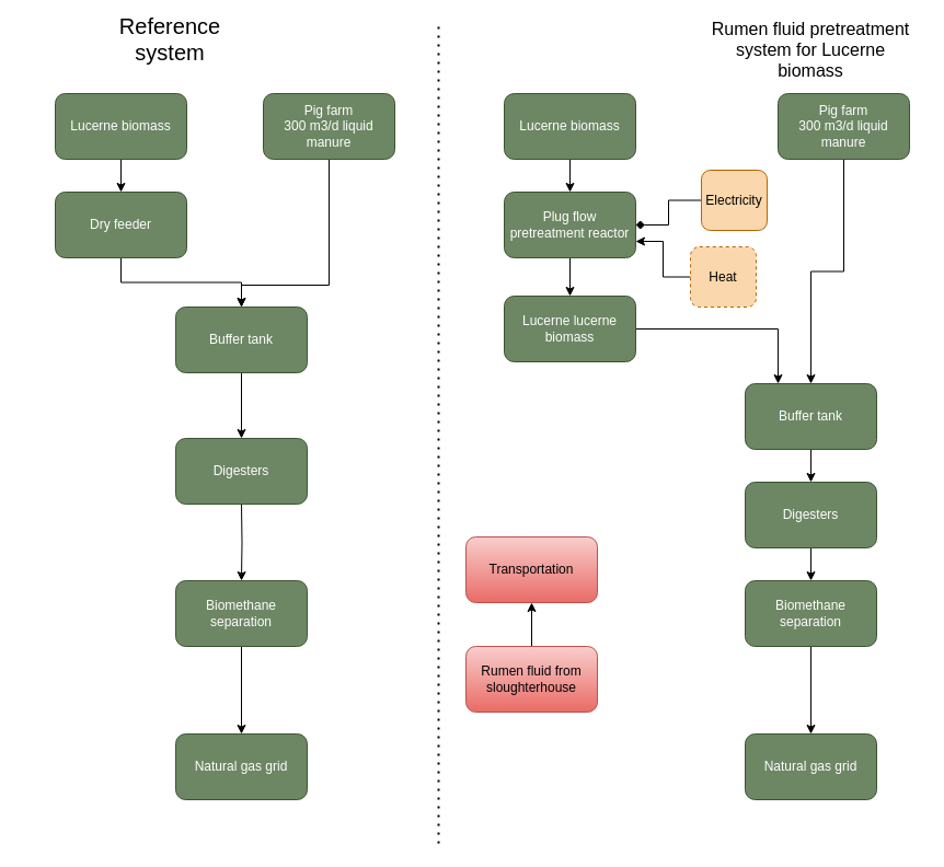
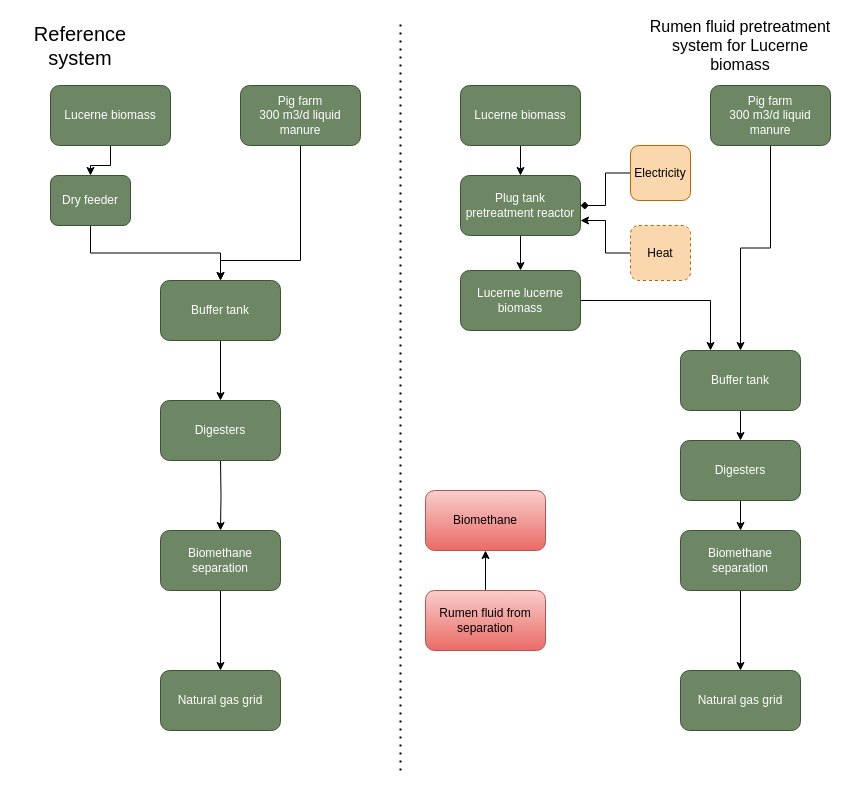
- <mxCell id="10" value="Reference system" style="text;html=1;strokeColor=none;fillColor=none;align=center;verticalAlign=middle;whiteSpace=wrap;rounded=0;fontSize=20;" parent="1" vertex="1"><mxGeometry x="95" y="20" width="120" height="30" as="geometry" /></mxCell>
+ <mxCell id="10" value="Reference system" style="text;html=1;strokeColor=none;fillColor=none;align=center;verticalAlign=middle;whiteSpace=wrap;rounded=0;fontSize=20;" parent="1" vertex="1"><mxGeometry x="20" y="30" width="120" height="30" as="geometry" /></mxCell>
- <mxCell id="34" value="Electricity" style="whiteSpace=wrap;html=1;fillColor=#fad7ac;strokeColor=#b46504;rounded=1;" parent="1" vertex="1"><mxGeometry x="640" y="155" width="60" height="55" as="geometry" /></mxCell>
+ <mxCell id="34" value="Electricity" style="whiteSpace=wrap;html=1;fillColor=#fad7ac;strokeColor=#b46504;rounded=1;" parent="1" vertex="1"><mxGeometry x="630" y="145" width="60" height="55" as="geometry" /></mxCell>
- <mxCell id="17" value="Dry feeder" style="whiteSpace=wrap;html=1;fillColor=#6d8764;strokeColor=#3A5431;fontColor=#ffffff;rounded=1;" parent="1" vertex="1"><mxGeometry x="50" y="175" width="120" height="60" as="geometry" /></mxCell>
+ <mxCell id="17" value="Dry feeder" style="whiteSpace=wrap;html=1;fillColor=#6d8764;strokeColor=#3A5431;fontColor=#ffffff;rounded=1;" parent="1" vertex="1"><mxGeometry x="50" y="175" width="80" height="50" as="geometry" /></mxCell>
- <mxCell id="30" value="Plug flow pretreatment reactor" style="whiteSpace=wrap;html=1;fillColor=#6d8764;strokeColor=#3A5431;fontColor=#ffffff;rounded=1;" parent="1" vertex="1"><mxGeometry x="460" y="175" width="120" height="60" as="geometry" /></mxCell>
+ <mxCell id="30" value="Plug tank pretreatment reactor" style="whiteSpace=wrap;html=1;fillColor=#6d8764;strokeColor=#3A5431;fontColor=#ffffff;rounded=1;" parent="1" vertex="1"><mxGeometry x="460" y="175" width="120" height="60" as="geometry" /></mxCell>
- <mxCell id="37" value="Transportation" style="rounded=1;whiteSpace=wrap;html=1;fillColor=#f8cecc;gradientColor=#ea6b66;strokeColor=#b85450;" parent="1" vertex="1"><mxGeometry x="425" y="490" width="120" height="60" as="geometry" /></mxCell>
+ <mxCell id="37" value="Biomethane" style="rounded=1;whiteSpace=wrap;html=1;fillColor=#f8cecc;gradientColor=#ea6b66;strokeColor=#b85450;" parent="1" vertex="1"><mxGeometry x="425" y="490" width="120" height="60" as="geometry" /></mxCell>
- <mxCell id="39" value="Rumen fluid from sloughterhouse" style="rounded=1;whiteSpace=wrap;html=1;fillColor=#f8cecc;gradientColor=#ea6b66;strokeColor=#b85450;" parent="1" vertex="1"><mxGeometry x="425" y="590" width="120" height="60" as="geometry" /></mxCell>
+ <mxCell id="39" value="Rumen fluid from separation" style="rounded=1;whiteSpace=wrap;html=1;fillColor=#f8cecc;gradientColor=#ea6b66;strokeColor=#b85450;" parent="1" vertex="1"><mxGeometry x="425" y="590" width="120" height="60" as="geometry" /></mxCell>
